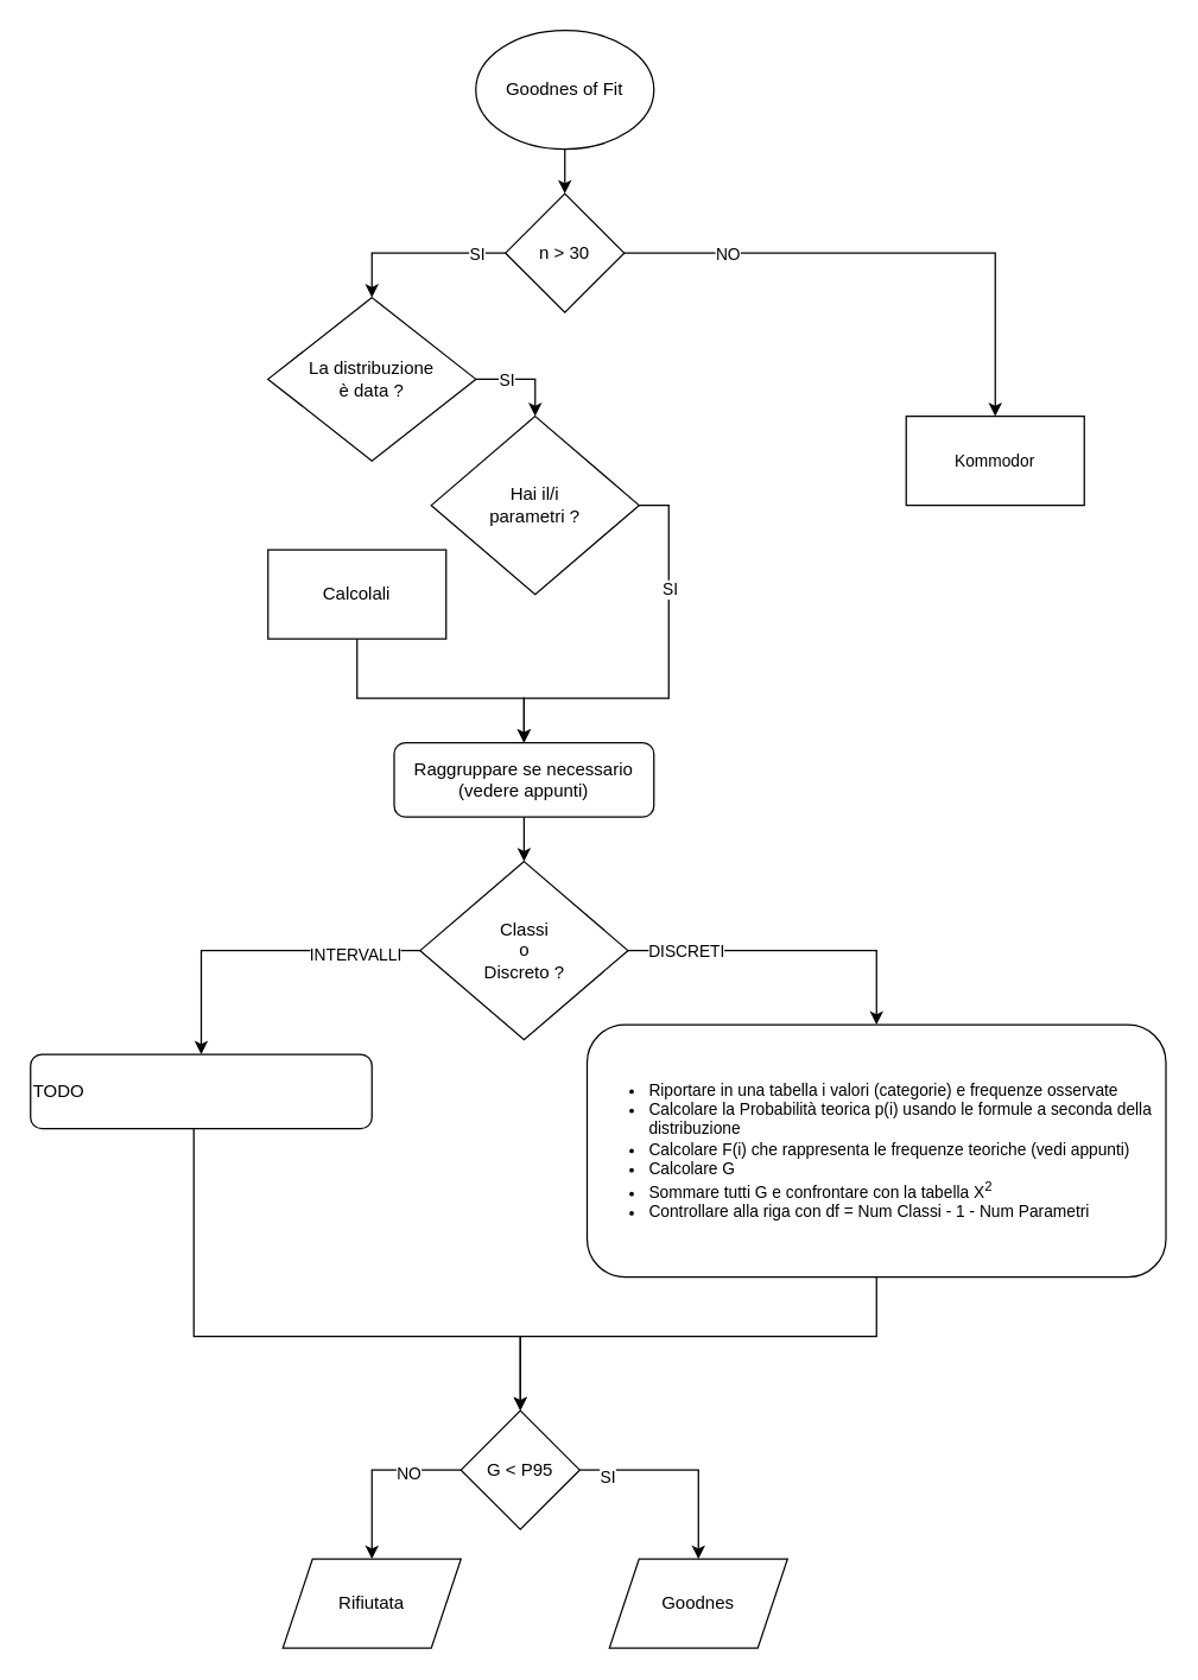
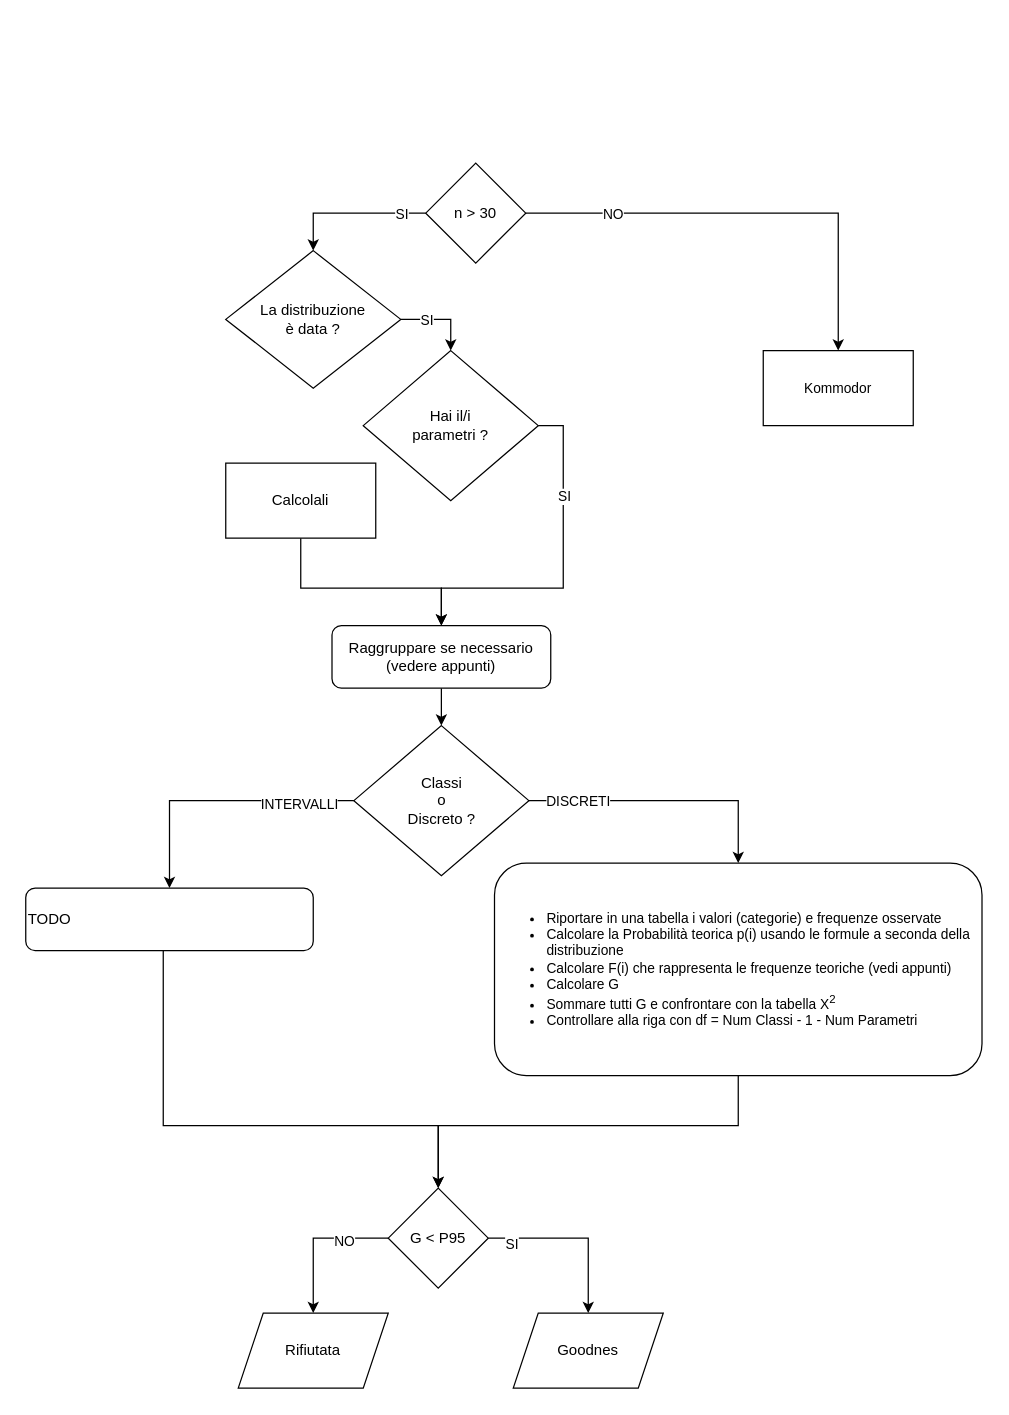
- <mxCell id="3" value="Goodnes of Fit" style="ellipse;whiteSpace=wrap;html=1;" vertex="1" parent="1"><mxGeometry x="320" y="20" width="120" height="80" as="geometry" /></mxCell>
- <mxCell id="2" style="edgeStyle=orthogonalEdgeStyle;rounded=0;orthogonalLoop=1;jettySize=auto;html=1;entryX=0.5;entryY=0;entryDx=0;entryDy=0;" edge="1" parent="1" source="3" target="8"><mxGeometry relative="1" as="geometry" /></mxCell>
